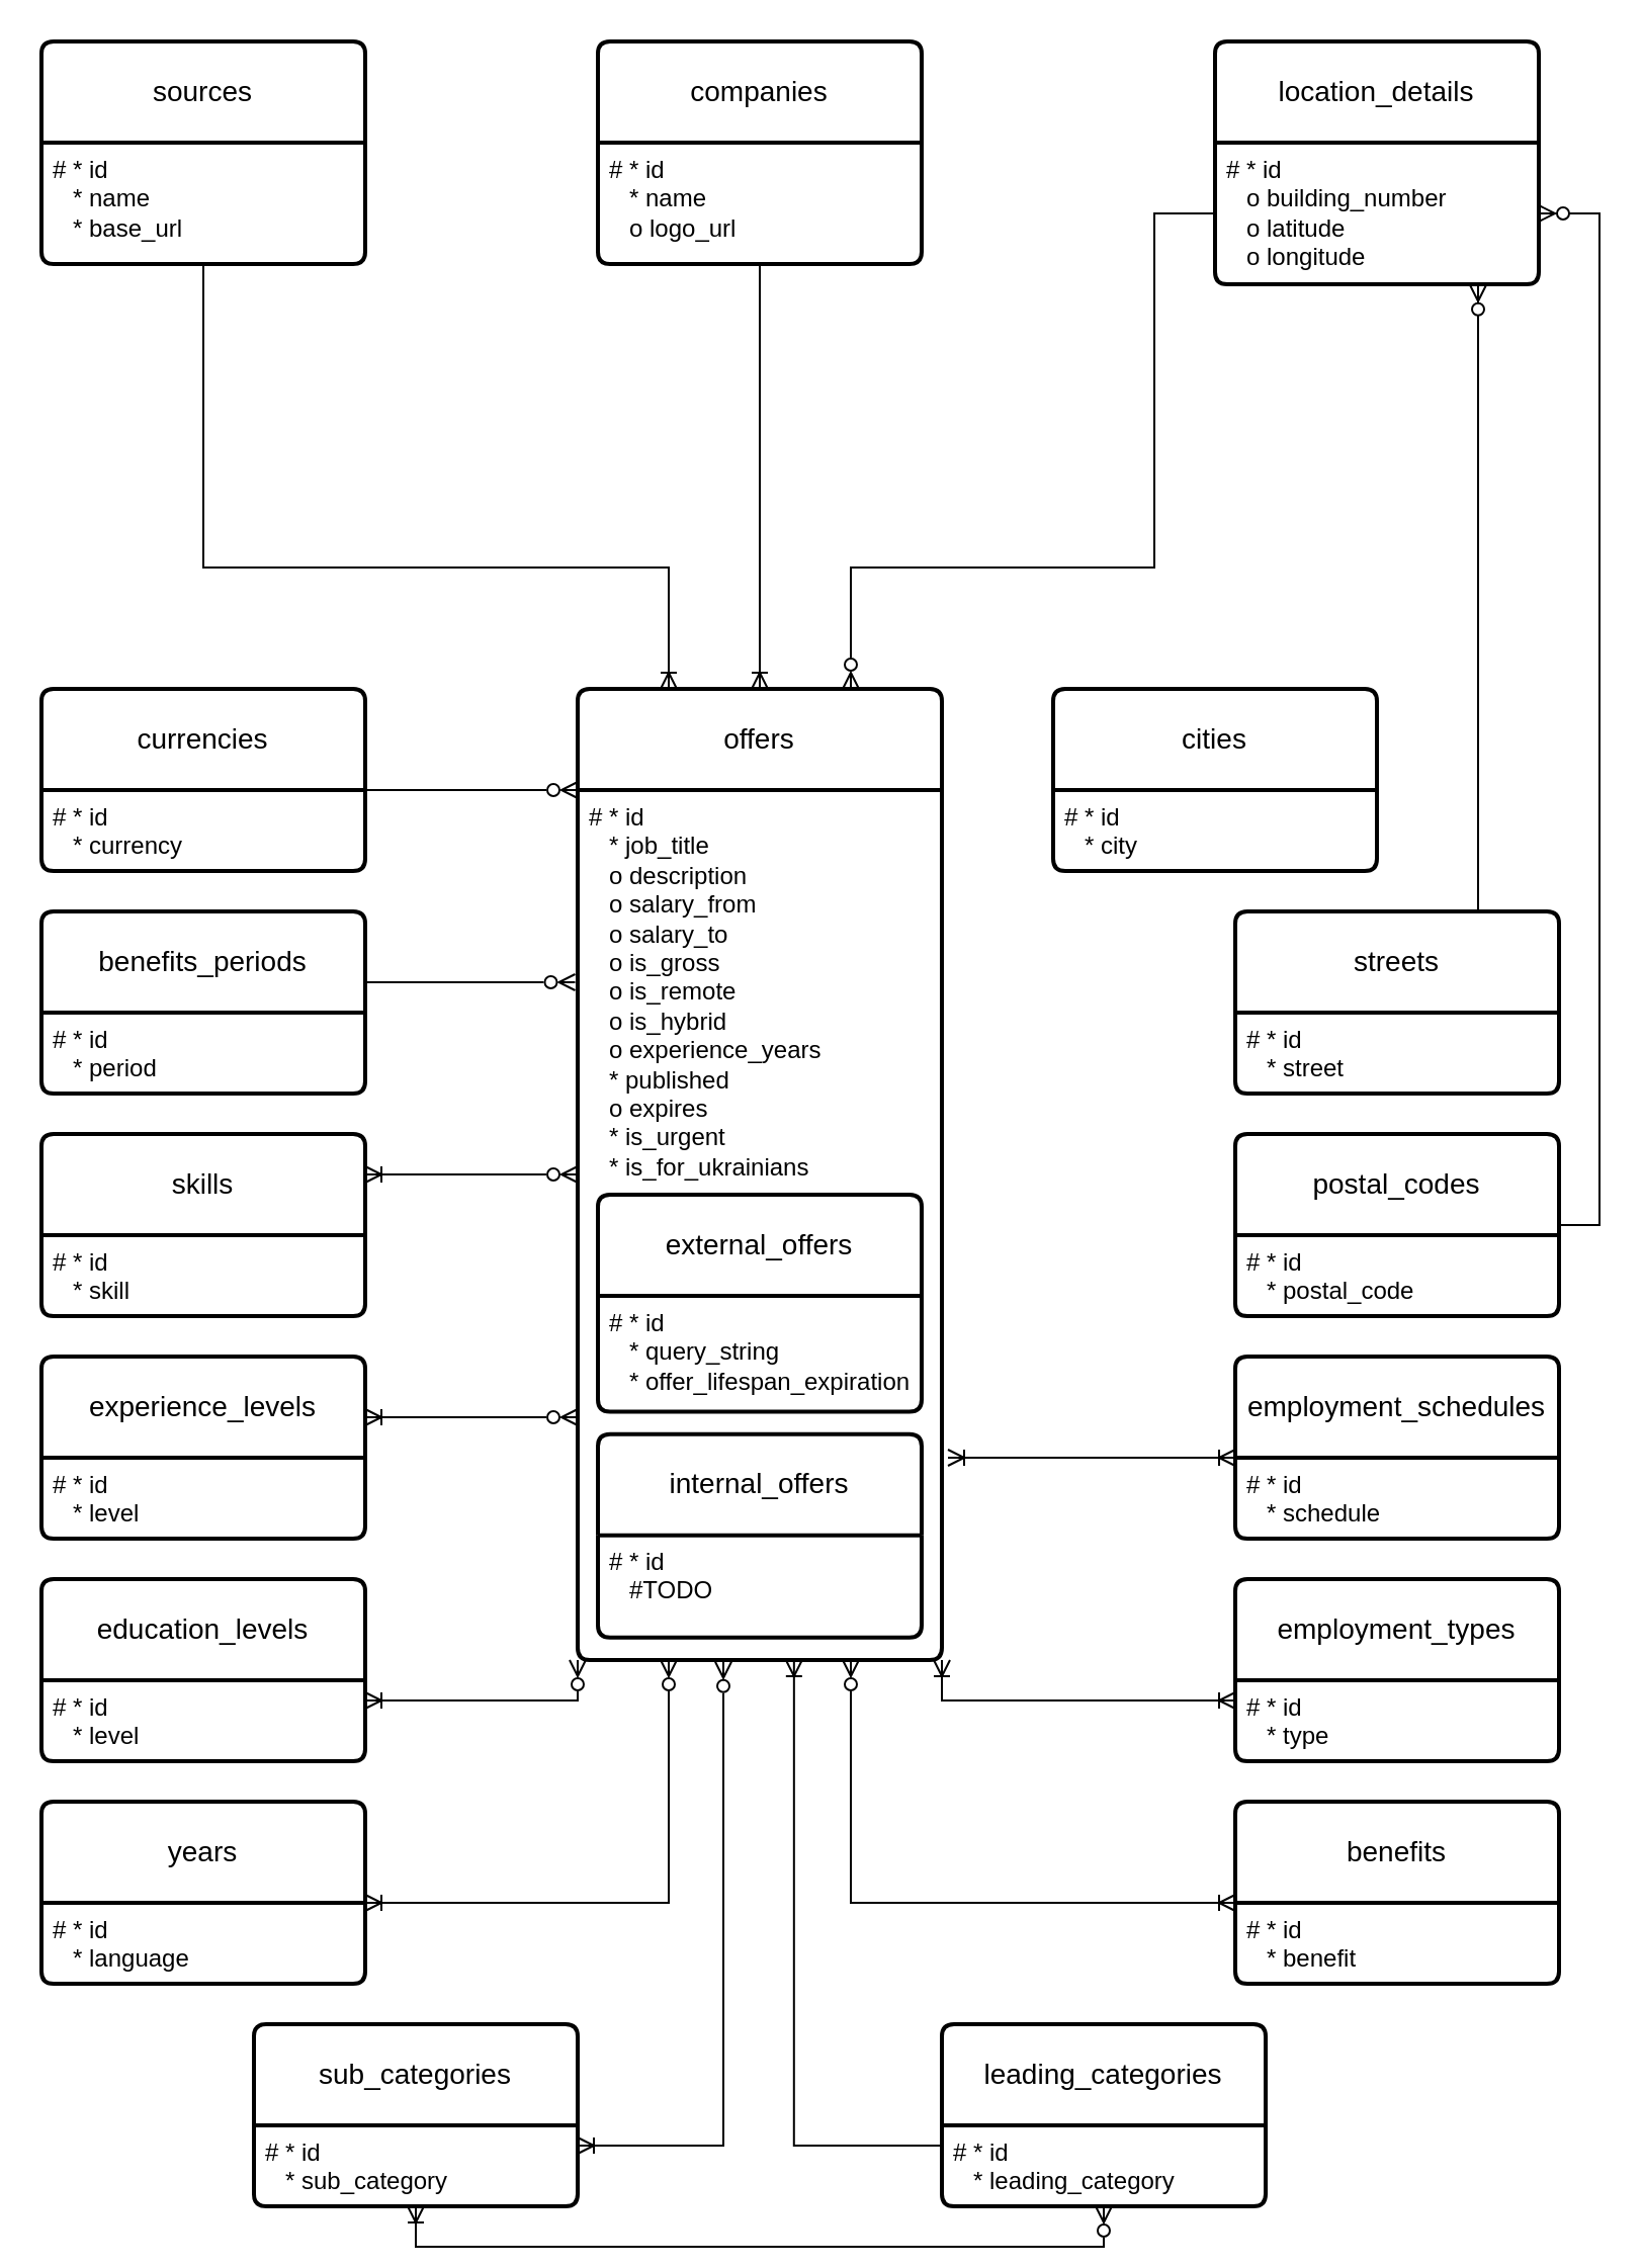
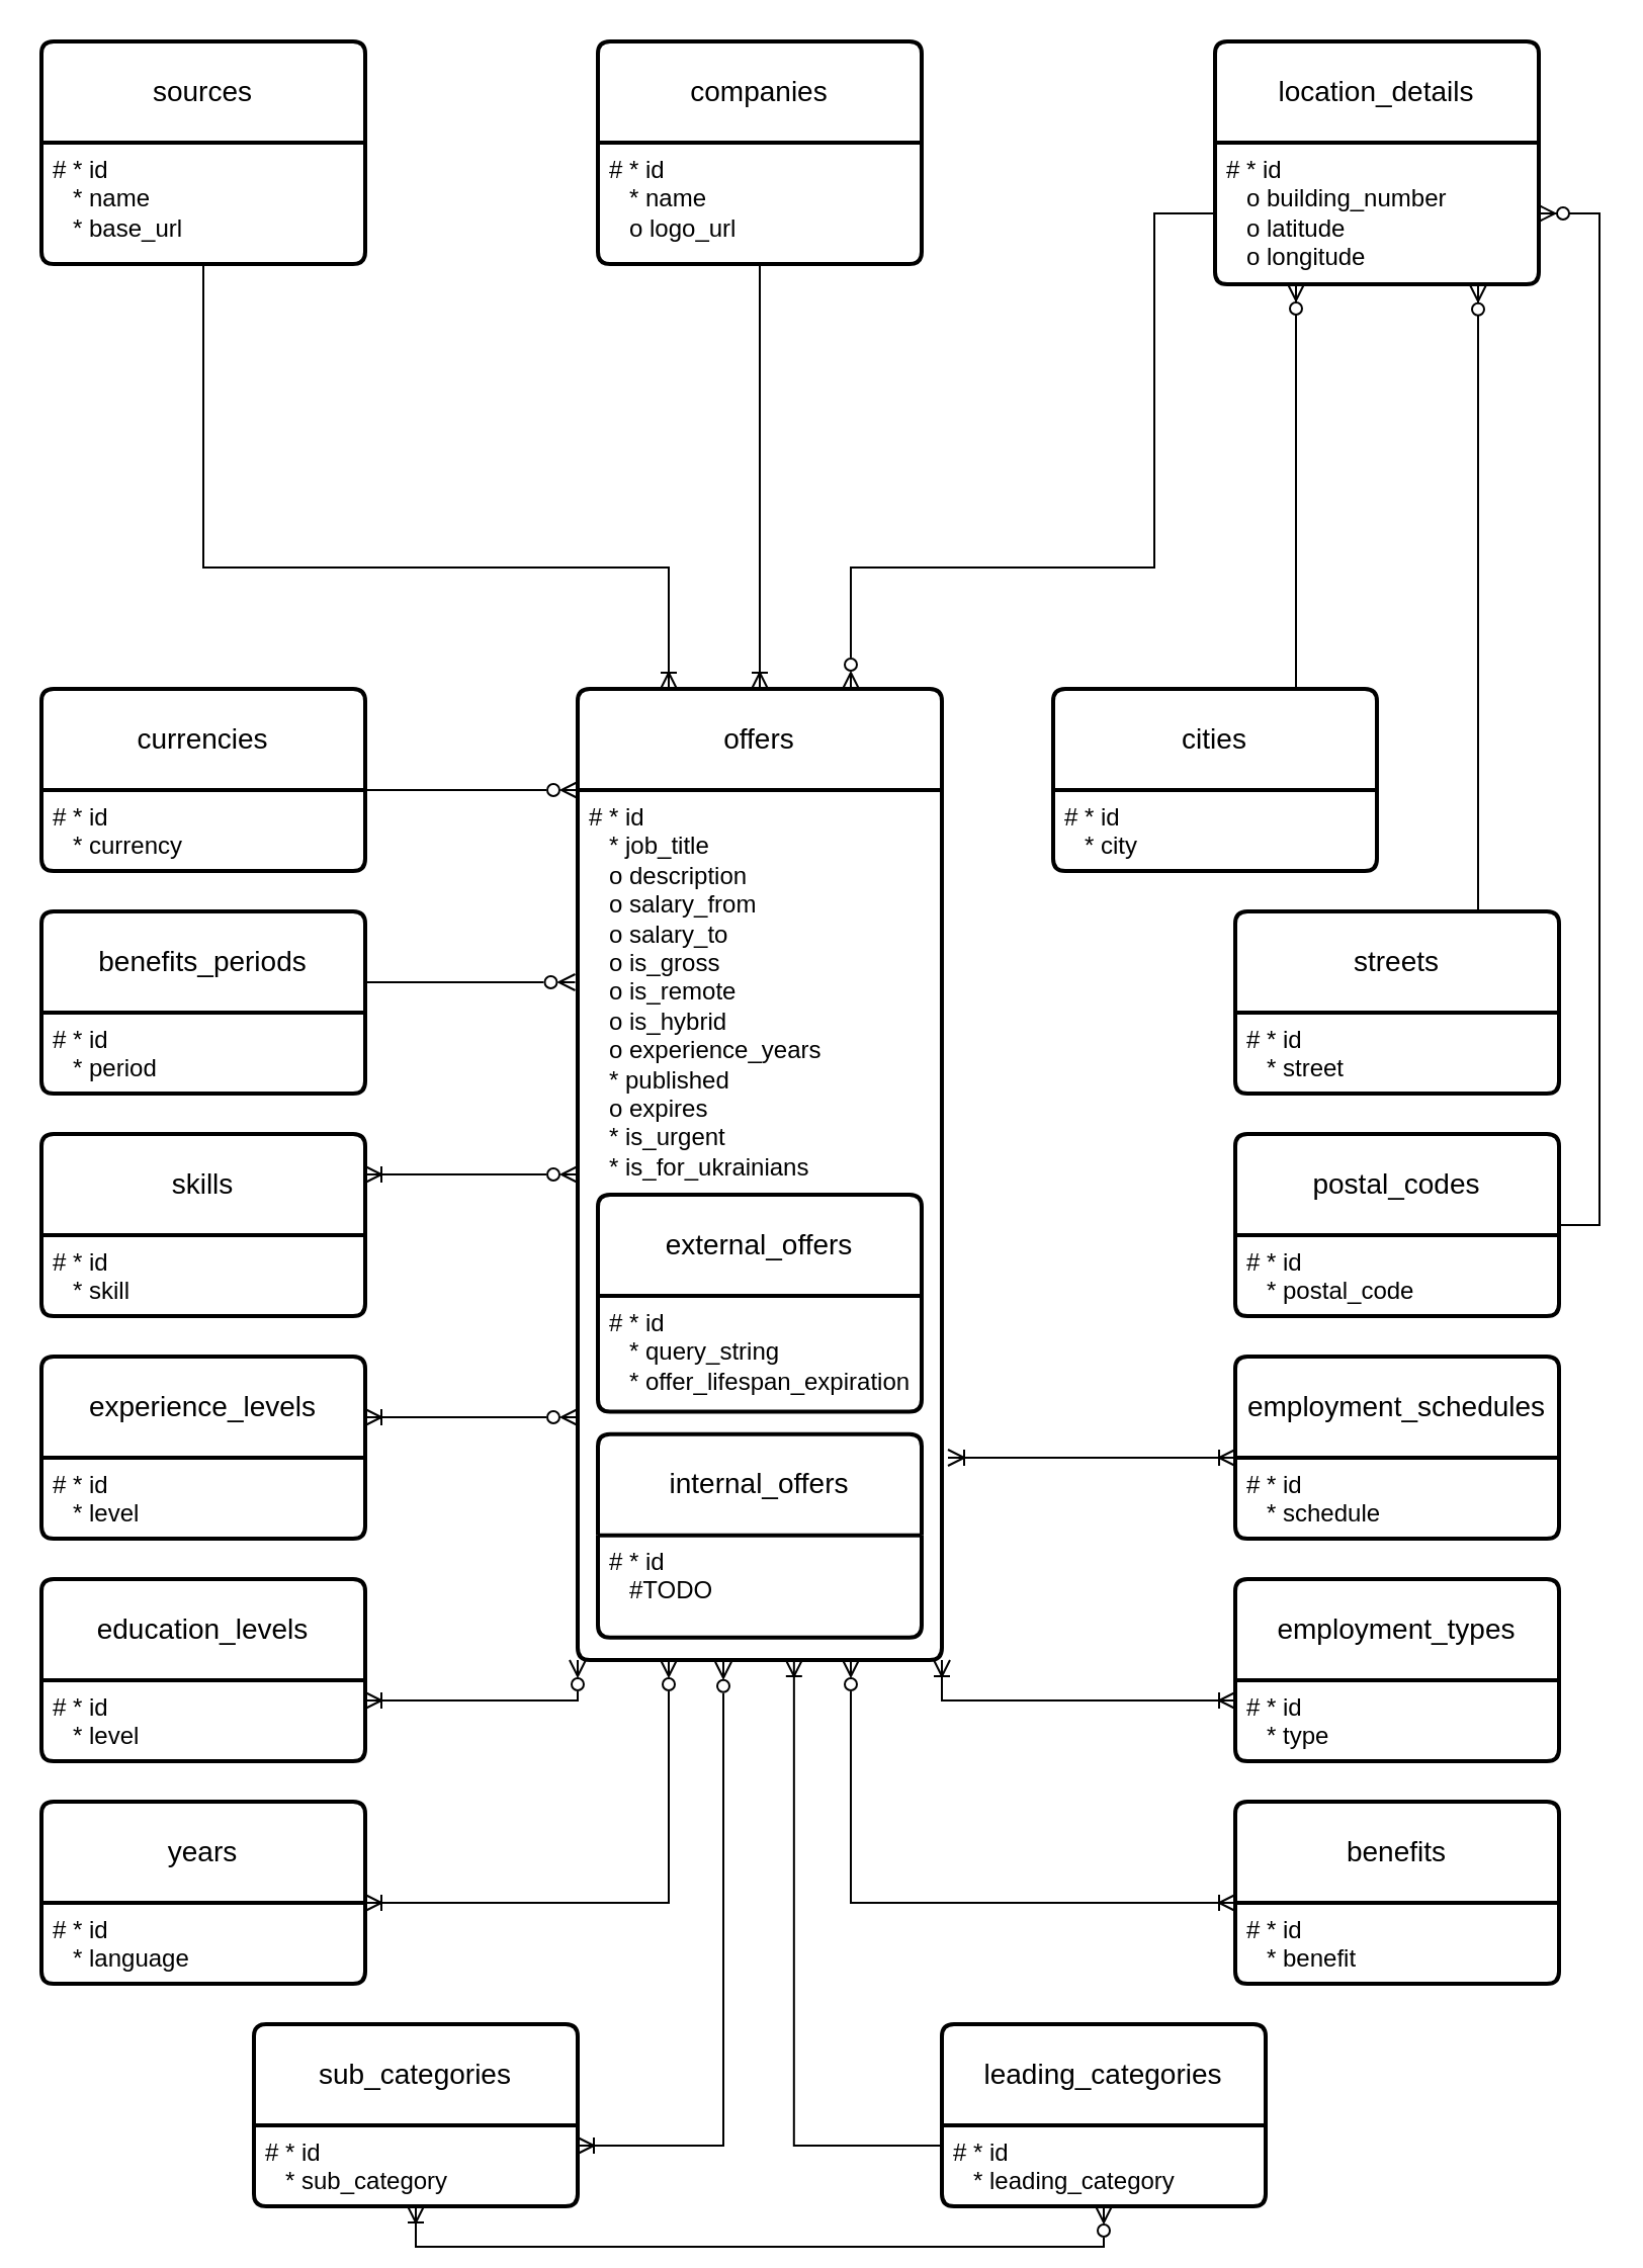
+ <mxCell id="51" value="" style="edgeStyle=elbowEdgeStyle;fontSize=12;html=1;endArrow=ERzeroToMany;endFill=1;rounded=0;elbow=vertical;exitX=0.75;exitY=0;exitDx=0;exitDy=0;entryX=0.25;entryY=1;entryDx=0;entryDy=0;" parent="1" source="45" target="25" edge="1"><mxGeometry width="100" height="100" relative="1" as="geometry"><mxPoint x="710" y="300" as="sourcePoint" /><mxPoint x="790" y="210" as="targetPoint" /></mxGeometry></mxCell>
